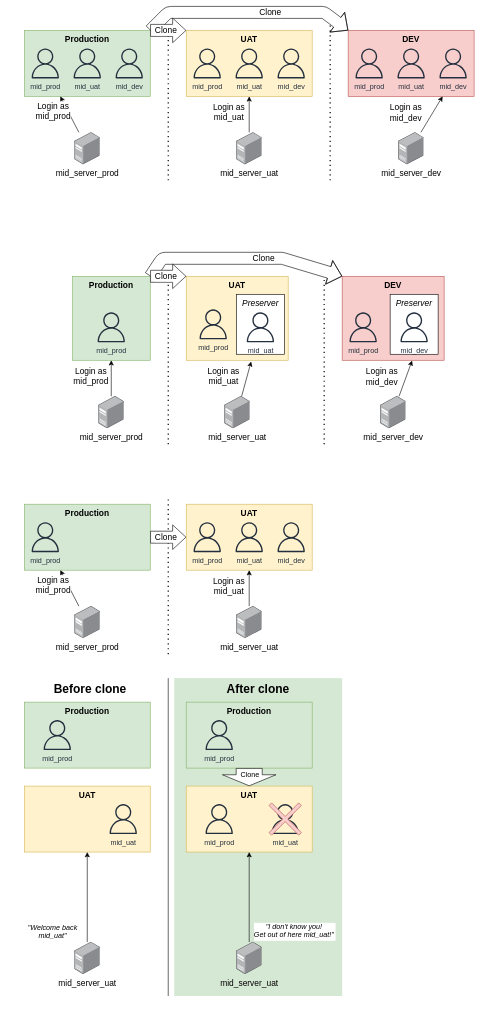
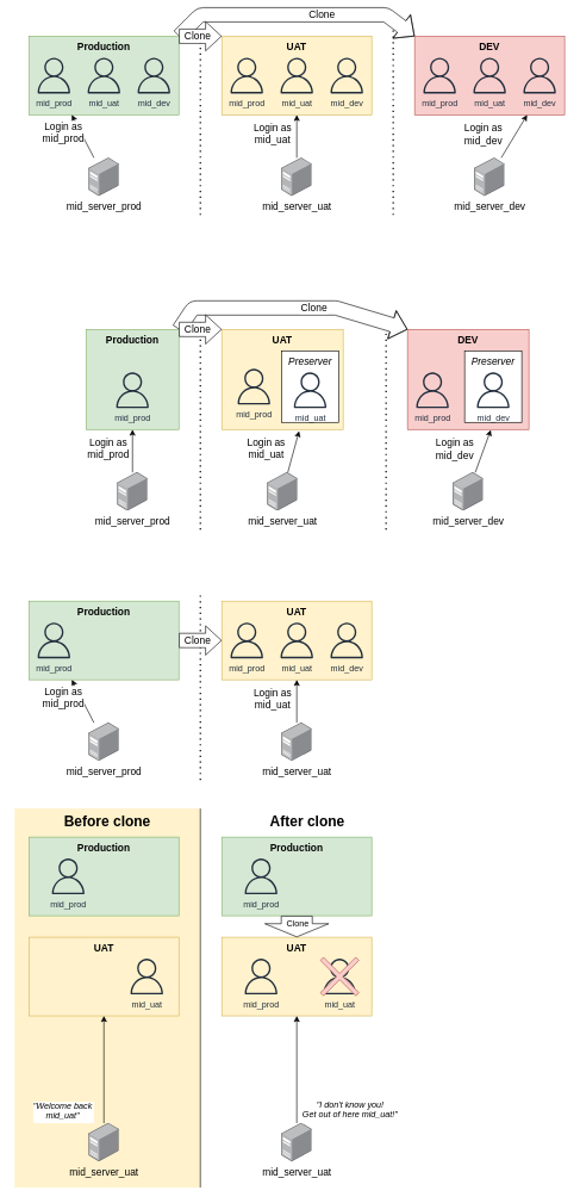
- <mxCell id="3" value="Before clone" style="rounded=0;whiteSpace=wrap;html=1;shadow=0;labelBackgroundColor=none;sketch=0;fontSize=20;strokeWidth=1;fontStyle=1;verticalAlign=top;strokeColor=none;" vertex="1" parent="1"><mxGeometry x="20" y="1130" width="260" height="530" as="geometry" /></mxCell>
+ <mxCell id="3" value="Before clone" style="rounded=0;whiteSpace=wrap;html=1;shadow=0;labelBackgroundColor=none;sketch=0;fontSize=20;strokeWidth=1;fontStyle=1;verticalAlign=top;strokeColor=none;fillColor=#fff2cc;" vertex="1" parent="1"><mxGeometry x="20" y="1130" width="260" height="530" as="geometry" /></mxCell>
- <mxCell id="2" value="After clone" style="rounded=0;whiteSpace=wrap;html=1;shadow=0;labelBackgroundColor=none;sketch=0;fontSize=20;strokeWidth=1;fontStyle=1;verticalAlign=top;strokeColor=none;fillColor=#d5e8d4;" vertex="1" parent="1"><mxGeometry x="290" y="1130" width="280" height="530" as="geometry" /></mxCell>
+ <mxCell id="2" value="After clone" style="rounded=0;whiteSpace=wrap;html=1;shadow=0;labelBackgroundColor=none;sketch=0;fontSize=20;strokeWidth=1;fontStyle=1;verticalAlign=top;strokeColor=none;" vertex="1" parent="1"><mxGeometry x="290" y="1130" width="280" height="530" as="geometry" /></mxCell>
